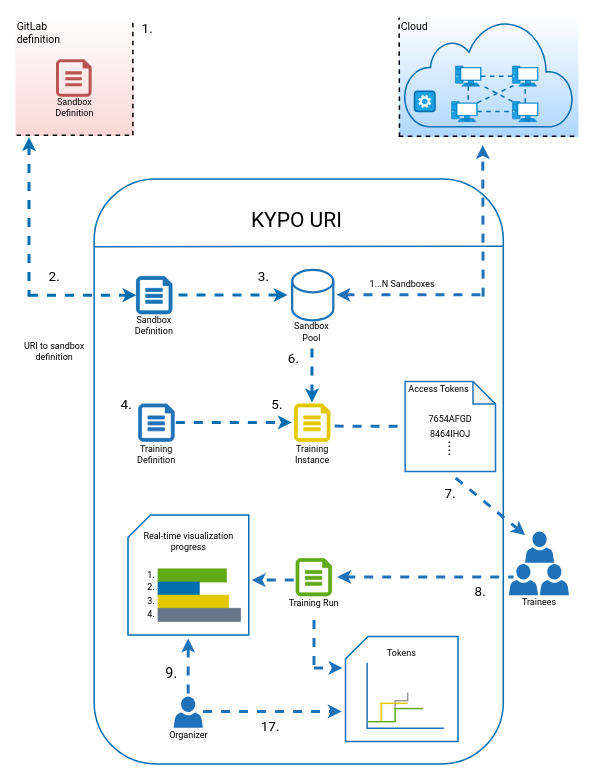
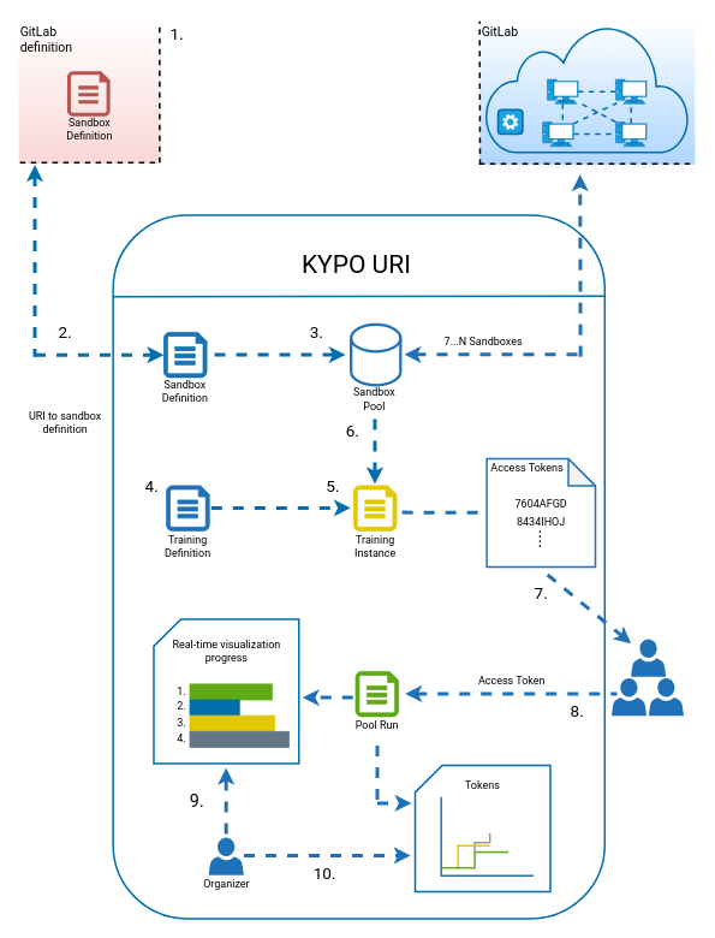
- <mxCell id="89" value="&lt;div style=&quot;font-size: 14px;&quot; align=&quot;left&quot;&gt;Cloud&lt;/div&gt;" style="rounded=0;whiteSpace=wrap;html=1;strokeColor=none;opacity=80;gradientColor=#ffffff;fillColor=#99CCFF;align=left;verticalAlign=top;fontSize=14;fontFamily=Roboto;fontSource=https%3A%2F%2Ffonts.googleapis.com%2Fcss%3Ffamily%3DRoboto;gradientDirection=north;" parent="88" vertex="1"><mxGeometry width="239" height="162.0" as="geometry" /></mxCell>
+ <mxCell id="89" value="&lt;div style=&quot;font-size: 14px;&quot; align=&quot;left&quot;&gt;GitLab&lt;/div&gt;" style="rounded=0;whiteSpace=wrap;html=1;strokeColor=none;opacity=80;gradientColor=#ffffff;fillColor=#99CCFF;align=left;verticalAlign=top;fontSize=14;fontFamily=Roboto;fontSource=https%3A%2F%2Ffonts.googleapis.com%2Fcss%3Ffamily%3DRoboto;gradientDirection=north;" parent="88" vertex="1"><mxGeometry width="239" height="162.0" as="geometry" /></mxCell>
- <mxCell id="9" value="1...N Sandboxes" style="text;html=1;strokeColor=none;align=center;verticalAlign=middle;whiteSpace=wrap;rounded=0;fontColor=#000000;fontFamily=Roboto;fontSource=https%3A%2F%2Ffonts.googleapis.com%2Fcss%3Ffamily%3DRoboto;" parent="1" vertex="1"><mxGeometry x="490" y="368" width="91.5" height="20" as="geometry" /></mxCell>
+ <mxCell id="9" value="7...N Sandboxes" style="text;html=1;strokeColor=none;align=center;verticalAlign=middle;whiteSpace=wrap;rounded=0;fontColor=#000000;fontFamily=Roboto;fontSource=https%3A%2F%2Ffonts.googleapis.com%2Fcss%3Ffamily%3DRoboto;" parent="1" vertex="1"><mxGeometry x="490" y="368" width="91.5" height="20" as="geometry" /></mxCell>
- <mxCell id="28" value="7654AFGD" style="text;html=1;strokeColor=none;fillColor=none;align=center;verticalAlign=middle;whiteSpace=wrap;rounded=0;fontFamily=Roboto;fontSource=https%3A%2F%2Ffonts.googleapis.com%2Fcss%3Ffamily%3DRoboto;fontSize=12;fontColor=#000000;" parent="27" vertex="1"><mxGeometry width="100" height="20" as="geometry" /></mxCell>
+ <mxCell id="28" value="7604AFGD" style="text;html=1;strokeColor=none;fillColor=none;align=center;verticalAlign=middle;whiteSpace=wrap;rounded=0;fontFamily=Roboto;fontSource=https%3A%2F%2Ffonts.googleapis.com%2Fcss%3Ffamily%3DRoboto;fontSize=12;fontColor=#000000;" parent="27" vertex="1"><mxGeometry width="100" height="20" as="geometry" /></mxCell>
- <mxCell id="29" value="8464IHOJ" style="text;html=1;strokeColor=none;fillColor=none;align=center;verticalAlign=middle;whiteSpace=wrap;rounded=0;fontFamily=Roboto;fontSource=https%3A%2F%2Ffonts.googleapis.com%2Fcss%3Ffamily%3DRoboto;fontSize=12;fontColor=#000000;" parent="27" vertex="1"><mxGeometry y="20" width="100" height="20" as="geometry" /></mxCell>
+ <mxCell id="29" value="8434IHOJ" style="text;html=1;strokeColor=none;fillColor=none;align=center;verticalAlign=middle;whiteSpace=wrap;rounded=0;fontFamily=Roboto;fontSource=https%3A%2F%2Ffonts.googleapis.com%2Fcss%3Ffamily%3DRoboto;fontSize=12;fontColor=#000000;" parent="27" vertex="1"><mxGeometry y="20" width="100" height="20" as="geometry" /></mxCell>
+ <mxCell id="107" value="Access Token" style="text;html=1;strokeColor=none;align=center;verticalAlign=middle;whiteSpace=wrap;rounded=0;fontColor=#000000;fontFamily=Roboto;fontSource=https%3A%2F%2Ffonts.googleapis.com%2Fcss%3Ffamily%3DRoboto;" parent="1" vertex="1"><mxGeometry x="525.12" y="744" width="84.88" height="20" as="geometry" /></mxCell>
- <mxCell id="109" value="Trainees" style="text;html=1;strokeColor=none;align=center;verticalAlign=middle;whiteSpace=wrap;rounded=0;fontColor=#000000;fontFamily=Roboto;fontSource=https%3A%2F%2Ffonts.googleapis.com%2Fcss%3Ffamily%3DRoboto;" parent="108" vertex="1"><mxGeometry x="10.947" y="85.279" width="58.947" height="16.721" as="geometry" /></mxCell>
- <mxCell id="115" value="Training Run" style="text;html=1;strokeColor=none;align=center;verticalAlign=middle;whiteSpace=wrap;rounded=0;fontColor=#000000;fontFamily=Roboto;fontSource=https%3A%2F%2Ffonts.googleapis.com%2Fcss%3Ffamily%3DRoboto;" parent="113" vertex="1"><mxGeometry y="50" width="70" height="20" as="geometry" /></mxCell>
+ <mxCell id="115" value="Pool Run" style="text;html=1;strokeColor=none;align=center;verticalAlign=middle;whiteSpace=wrap;rounded=0;fontColor=#000000;fontFamily=Roboto;fontSource=https%3A%2F%2Ffonts.googleapis.com%2Fcss%3Ffamily%3DRoboto;" parent="113" vertex="1"><mxGeometry y="50" width="70" height="20" as="geometry" /></mxCell>
- <mxCell id="126" value="&lt;font style=&quot;font-size: 19px&quot; face=&quot;Roboto&quot;&gt;9&lt;/font&gt;&lt;font style=&quot;font-size: 19px&quot; face=&quot;Roboto&quot;&gt;&lt;/font&gt;&lt;font style=&quot;font-size: 19px&quot;&gt;&lt;font data-font-src=&quot;https://fonts.googleapis.com/css?family=Roboto&quot; style=&quot;font-size: 19px&quot; face=&quot;Roboto&quot;&gt;&lt;/font&gt;.&lt;/font&gt;" style="text;html=1;strokeColor=none;fillColor=none;align=center;verticalAlign=middle;whiteSpace=wrap;rounded=0;" vertex="1" parent="1"><mxGeometry x="208" y="888" width="40" height="20" as="geometry" /></mxCell>
+ <mxCell id="126" value="&lt;font style=&quot;font-size: 19px&quot; face=&quot;Roboto&quot;&gt;9&lt;/font&gt;&lt;font style=&quot;font-size: 19px&quot; face=&quot;Roboto&quot;&gt;&lt;/font&gt;&lt;font style=&quot;font-size: 19px&quot;&gt;&lt;font data-font-src=&quot;https://fonts.googleapis.com/css?family=Roboto&quot; style=&quot;font-size: 19px&quot; face=&quot;Roboto&quot;&gt;&lt;/font&gt;.&lt;/font&gt;" style="text;html=1;strokeColor=none;fillColor=none;align=center;verticalAlign=middle;whiteSpace=wrap;rounded=0;" vertex="1" parent="1"><mxGeometry x="198" y="878" width="40" height="20" as="geometry" /></mxCell>
- <mxCell id="127" value="&lt;font style=&quot;font-size: 18px&quot; face=&quot;Roboto&quot;&gt;17&lt;/font&gt;&lt;font style=&quot;font-size: 18px&quot;&gt;&lt;font data-font-src=&quot;https://fonts.googleapis.com/css?family=Roboto&quot; style=&quot;font-size: 18px&quot; face=&quot;Roboto&quot;&gt;&lt;/font&gt;.&lt;/font&gt;" style="text;html=1;strokeColor=none;fillColor=none;align=center;verticalAlign=middle;whiteSpace=wrap;rounded=0;" vertex="1" parent="1"><mxGeometry x="339.5" y="958" width="40" height="20" as="geometry" /></mxCell>
+ <mxCell id="127" value="&lt;font style=&quot;font-size: 18px&quot; face=&quot;Roboto&quot;&gt;10&lt;/font&gt;&lt;font style=&quot;font-size: 18px&quot;&gt;&lt;font data-font-src=&quot;https://fonts.googleapis.com/css?family=Roboto&quot; style=&quot;font-size: 18px&quot; face=&quot;Roboto&quot;&gt;&lt;/font&gt;.&lt;/font&gt;" style="text;html=1;strokeColor=none;fillColor=none;align=center;verticalAlign=middle;whiteSpace=wrap;rounded=0;" vertex="1" parent="1"><mxGeometry x="339.5" y="958" width="40" height="20" as="geometry" /></mxCell>
